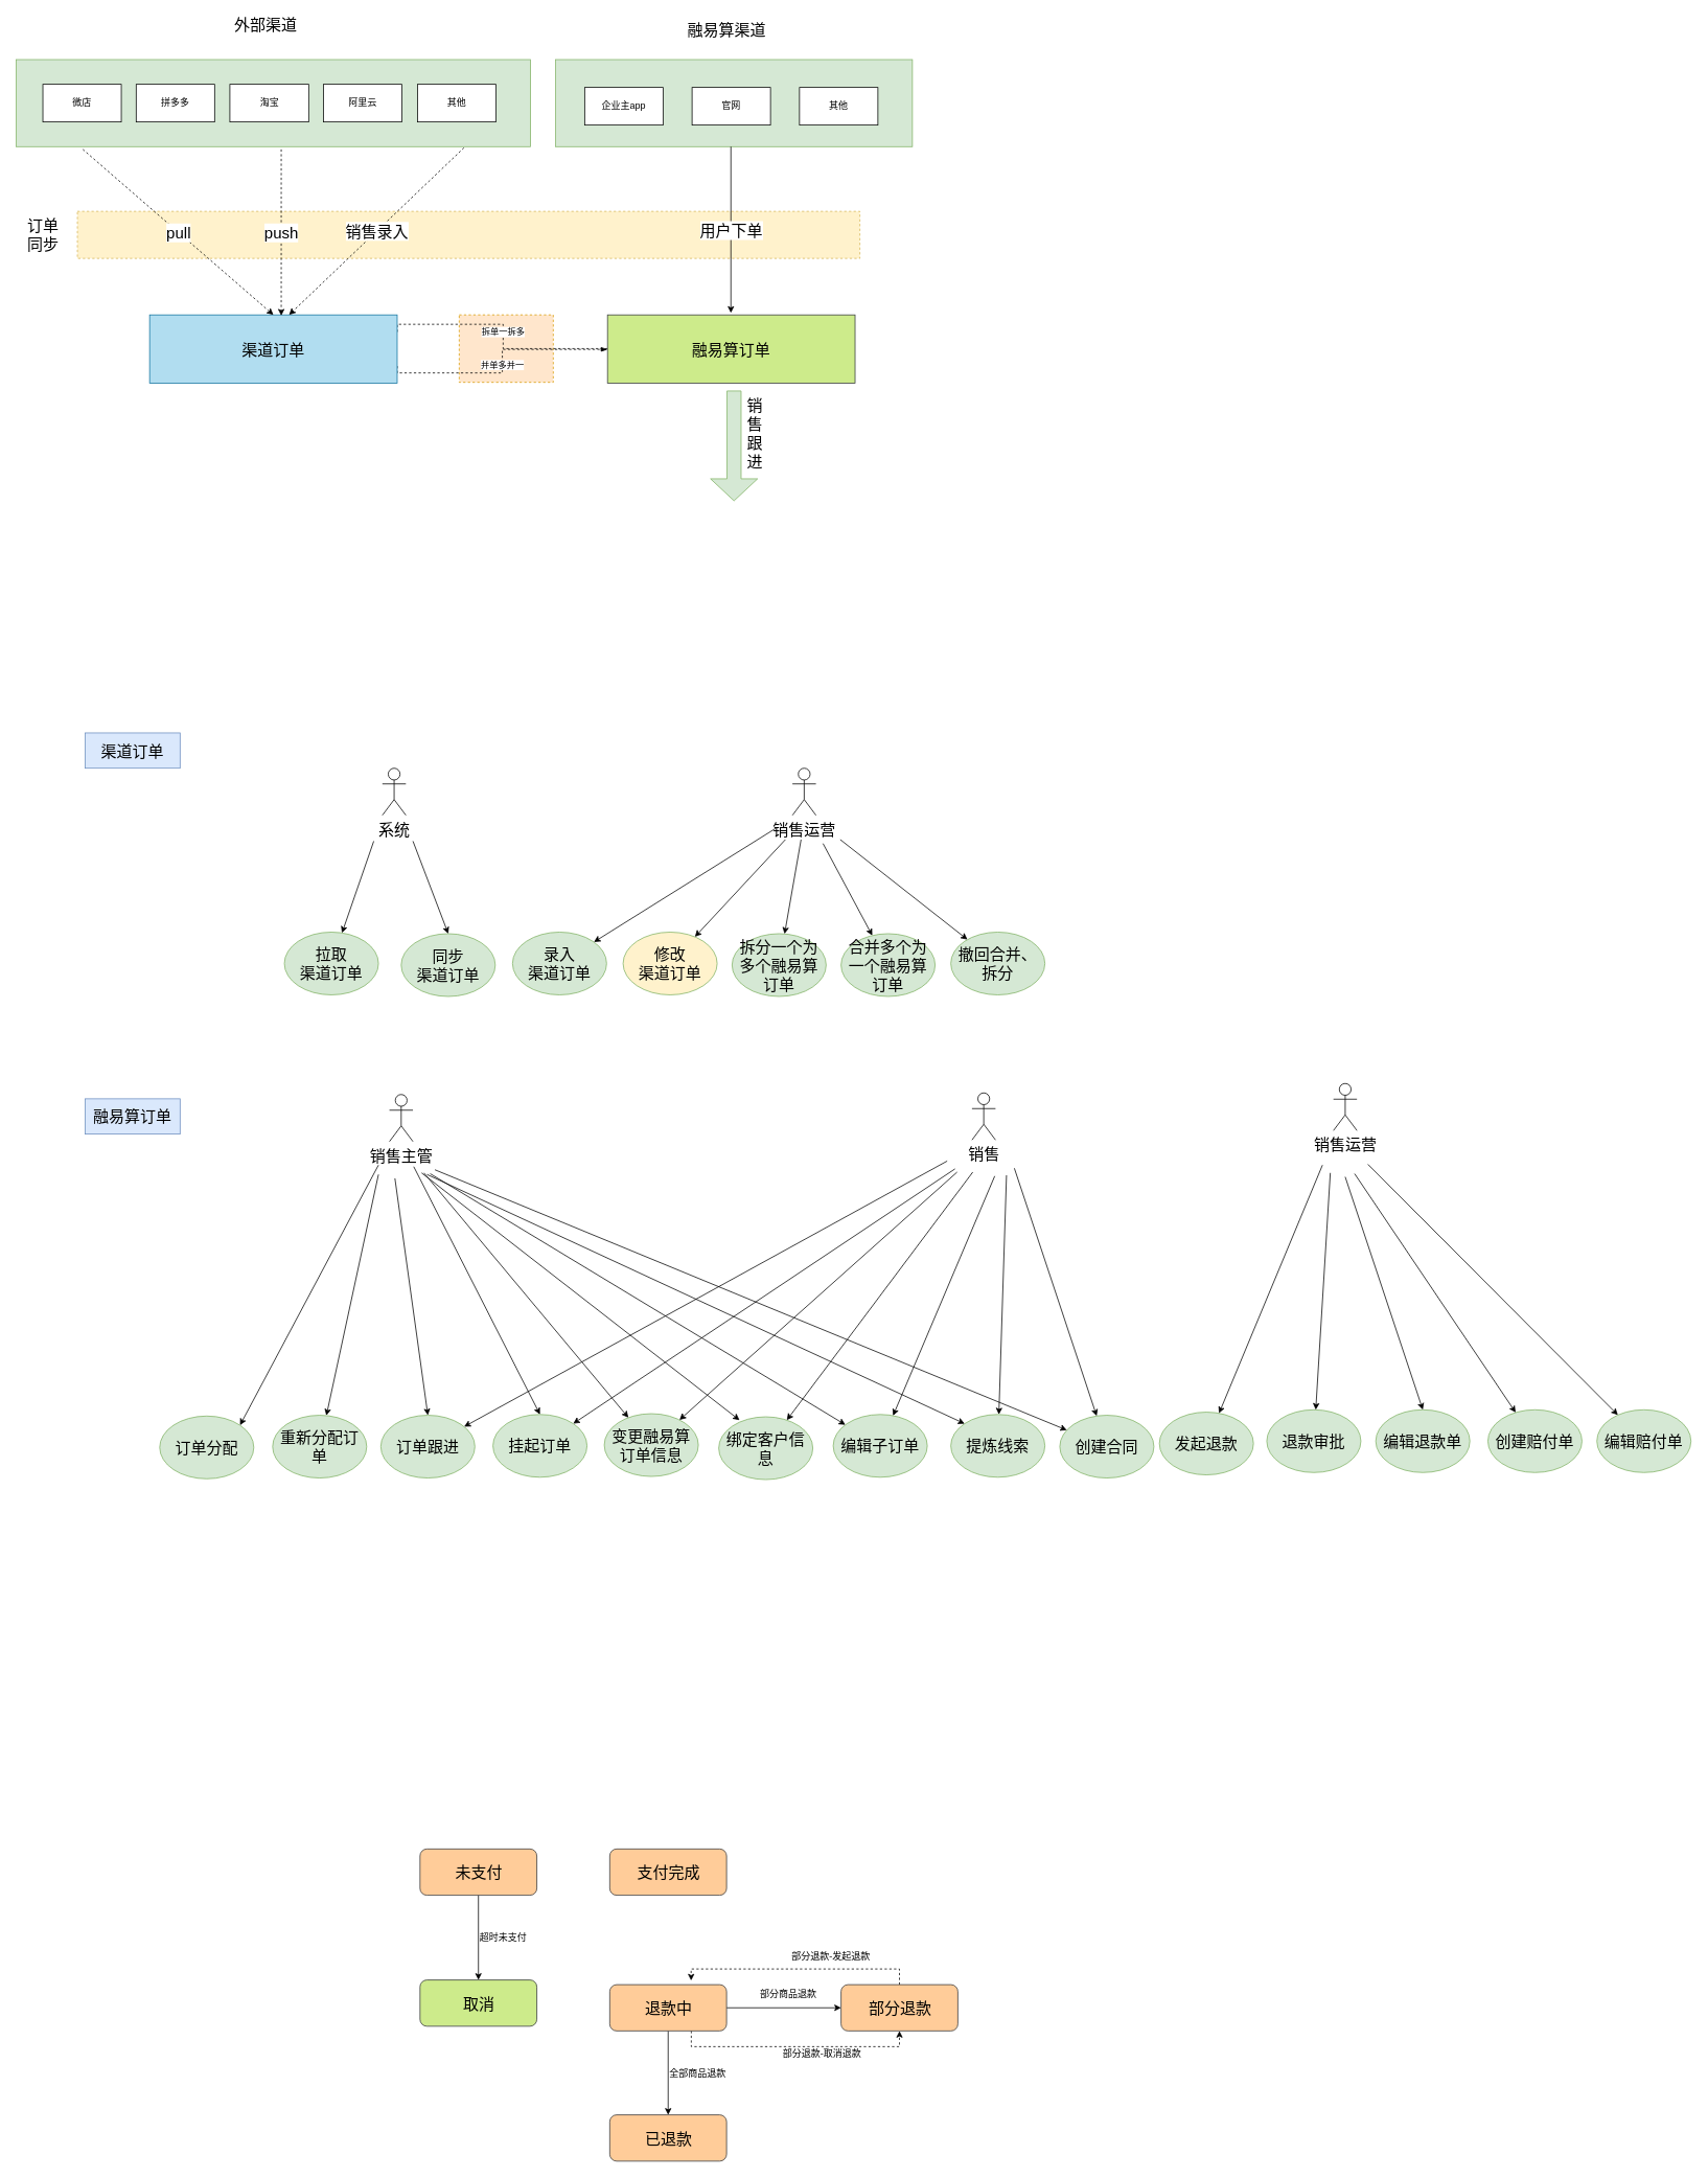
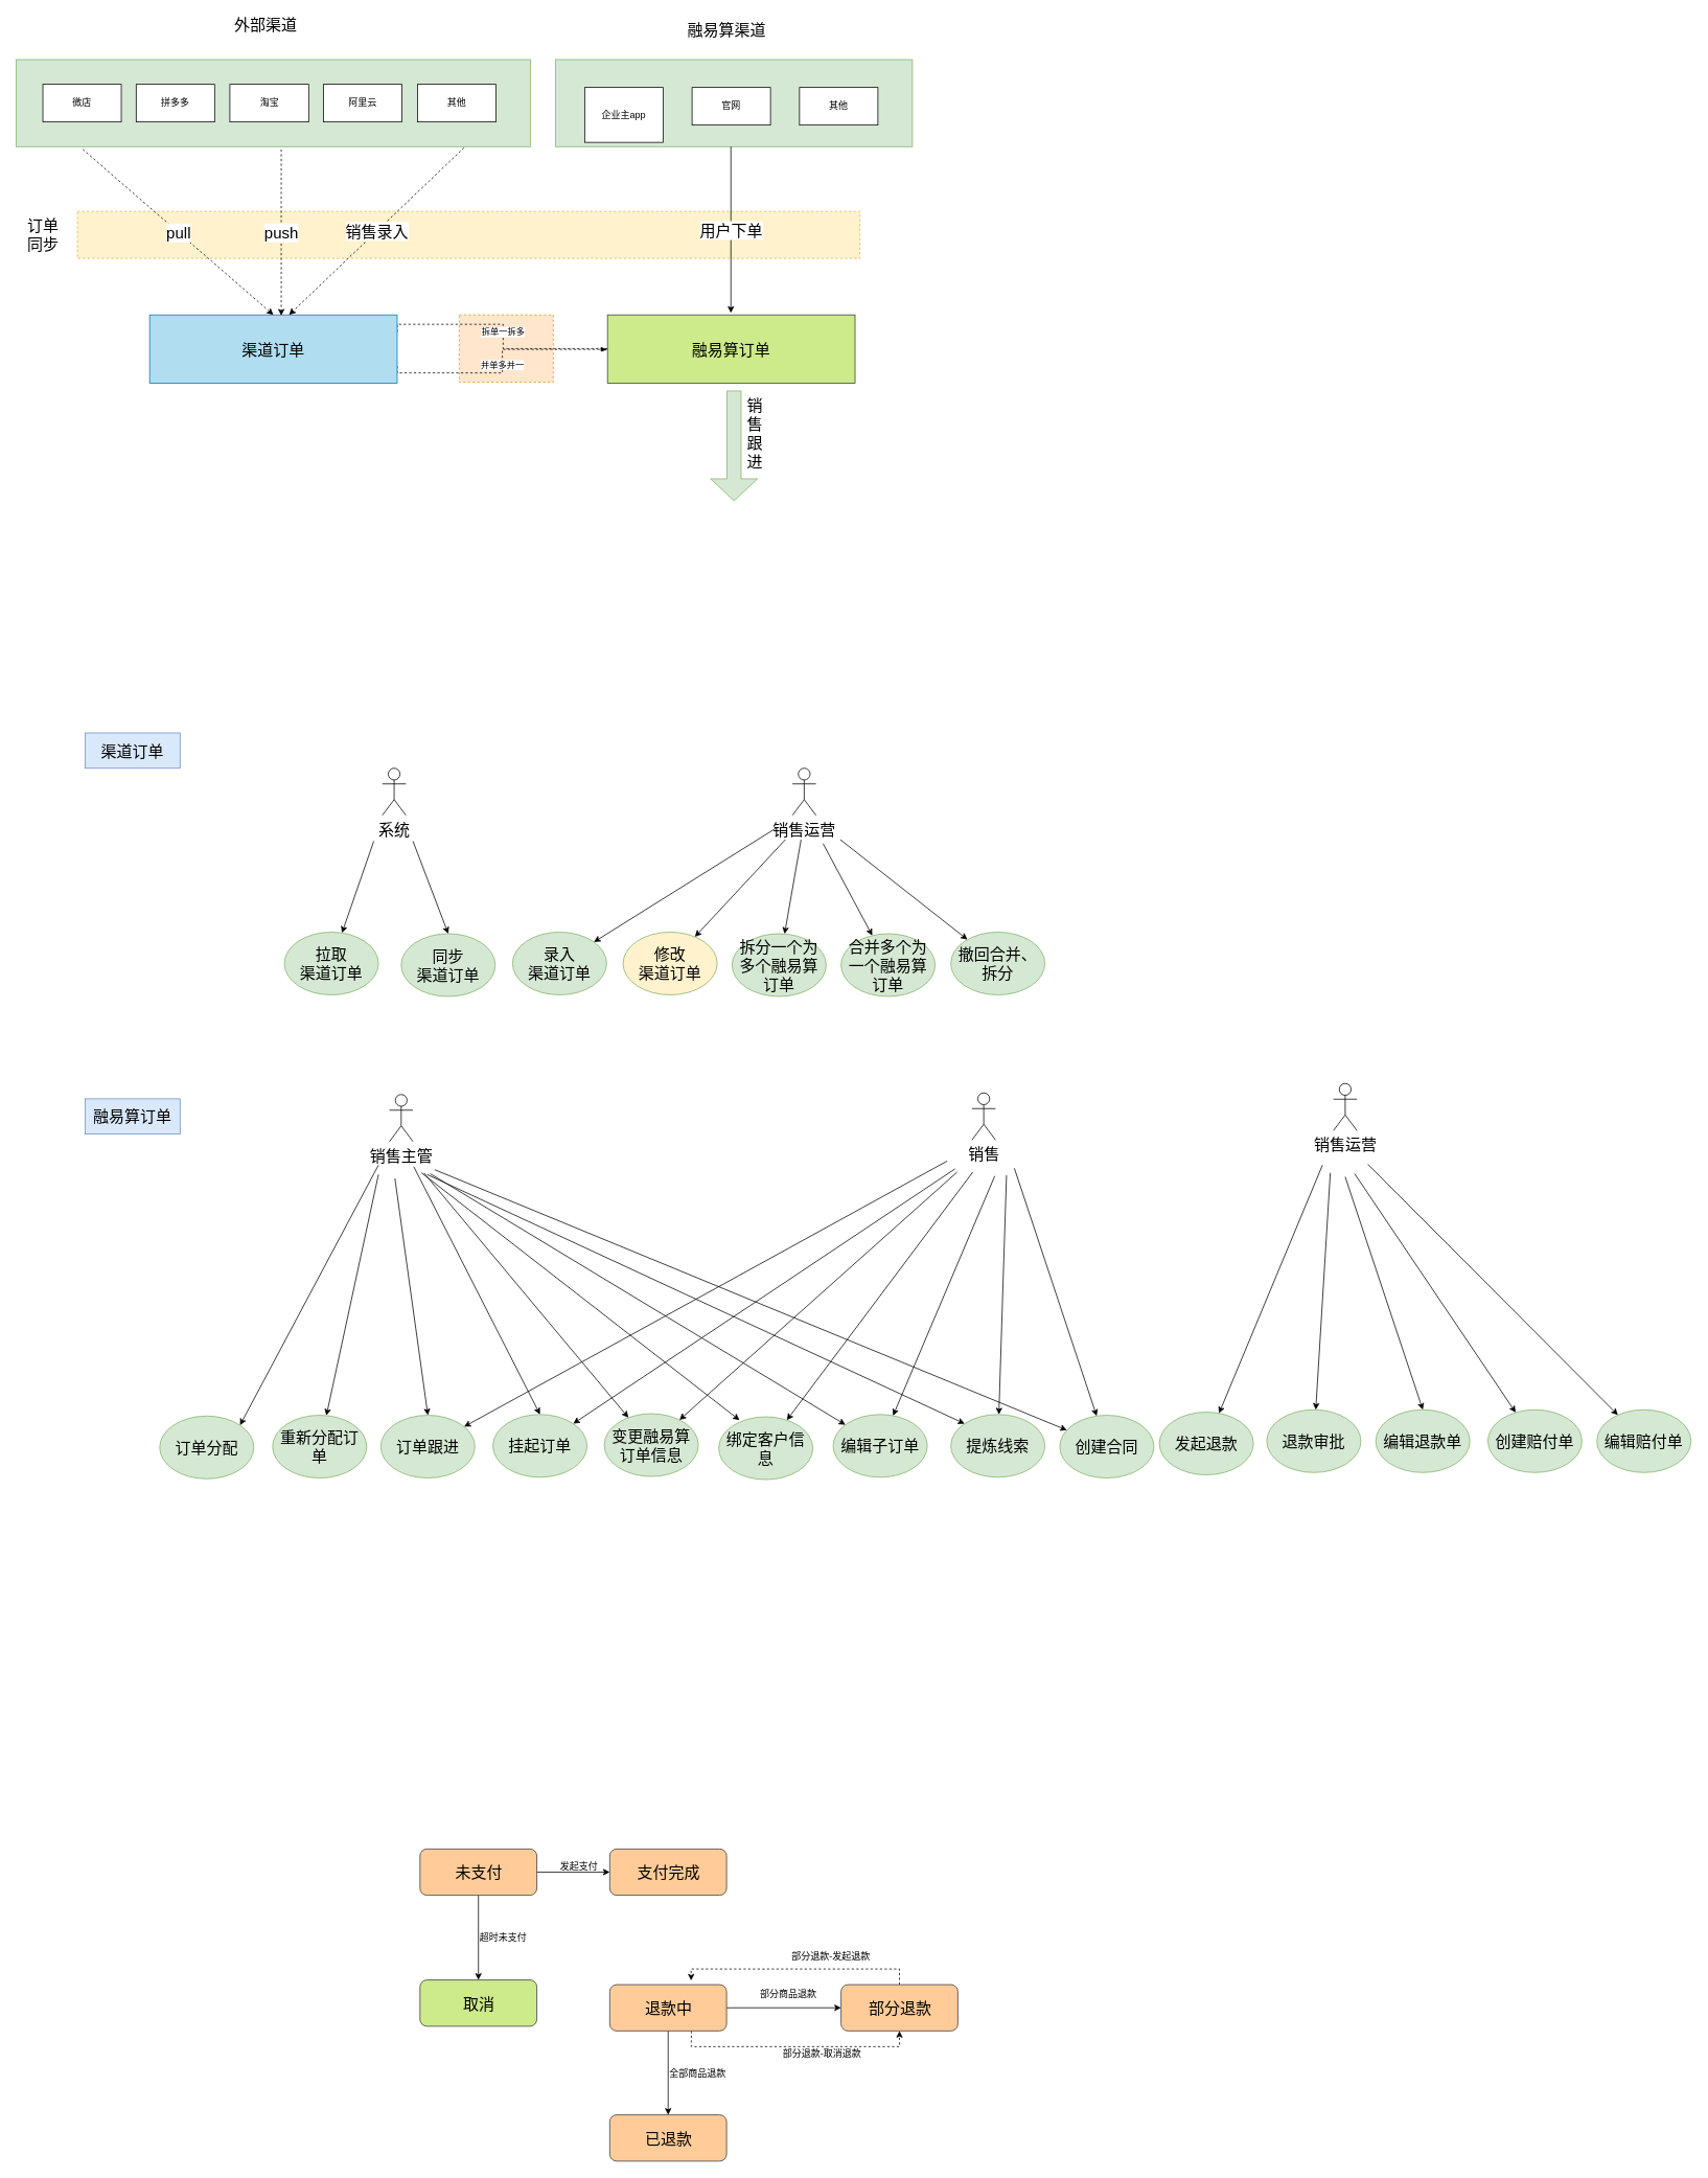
- <mxCell id="12" value="企业主app" style="rounded=0;whiteSpace=wrap;html=1;" parent="1" vertex="1"><mxGeometry x="745" y="111" width="100" height="48" as="geometry" /></mxCell>
+ <mxCell id="12" value="企业主app" style="rounded=0;whiteSpace=wrap;html=1;" parent="1" vertex="1"><mxGeometry x="745" y="111" width="100" height="70" as="geometry" /></mxCell>
+ <mxCell id="83" value="发起支付" style="edgeStyle=orthogonalEdgeStyle;rounded=0;orthogonalLoop=1;jettySize=auto;html=0;entryX=0;entryY=0.5;entryDx=0;entryDy=0;shadow=0;labelBackgroundColor=none;fontFamily=Tahoma;align=left;fontSize=12;" edge="1" parent="1" source="85" target="86"><mxGeometry x="-0.397" y="8" relative="1" as="geometry"><mxPoint as="offset" /></mxGeometry></mxCell>
